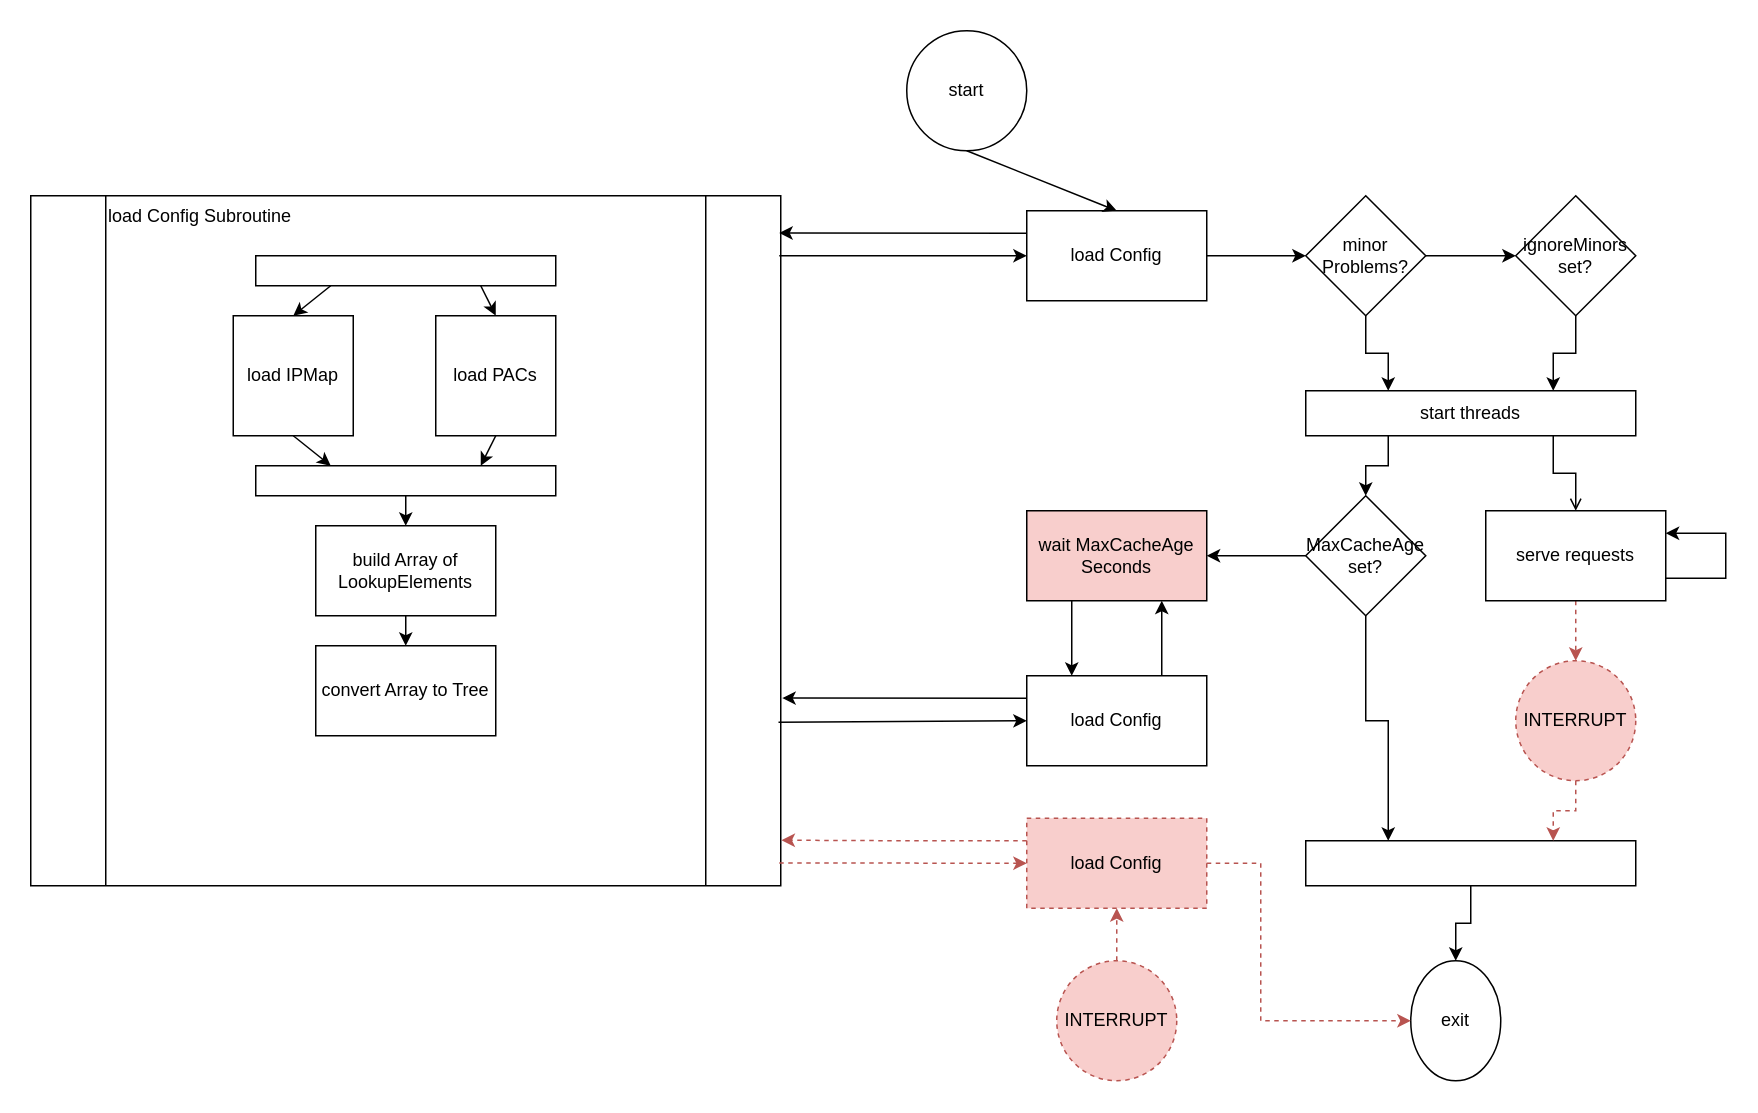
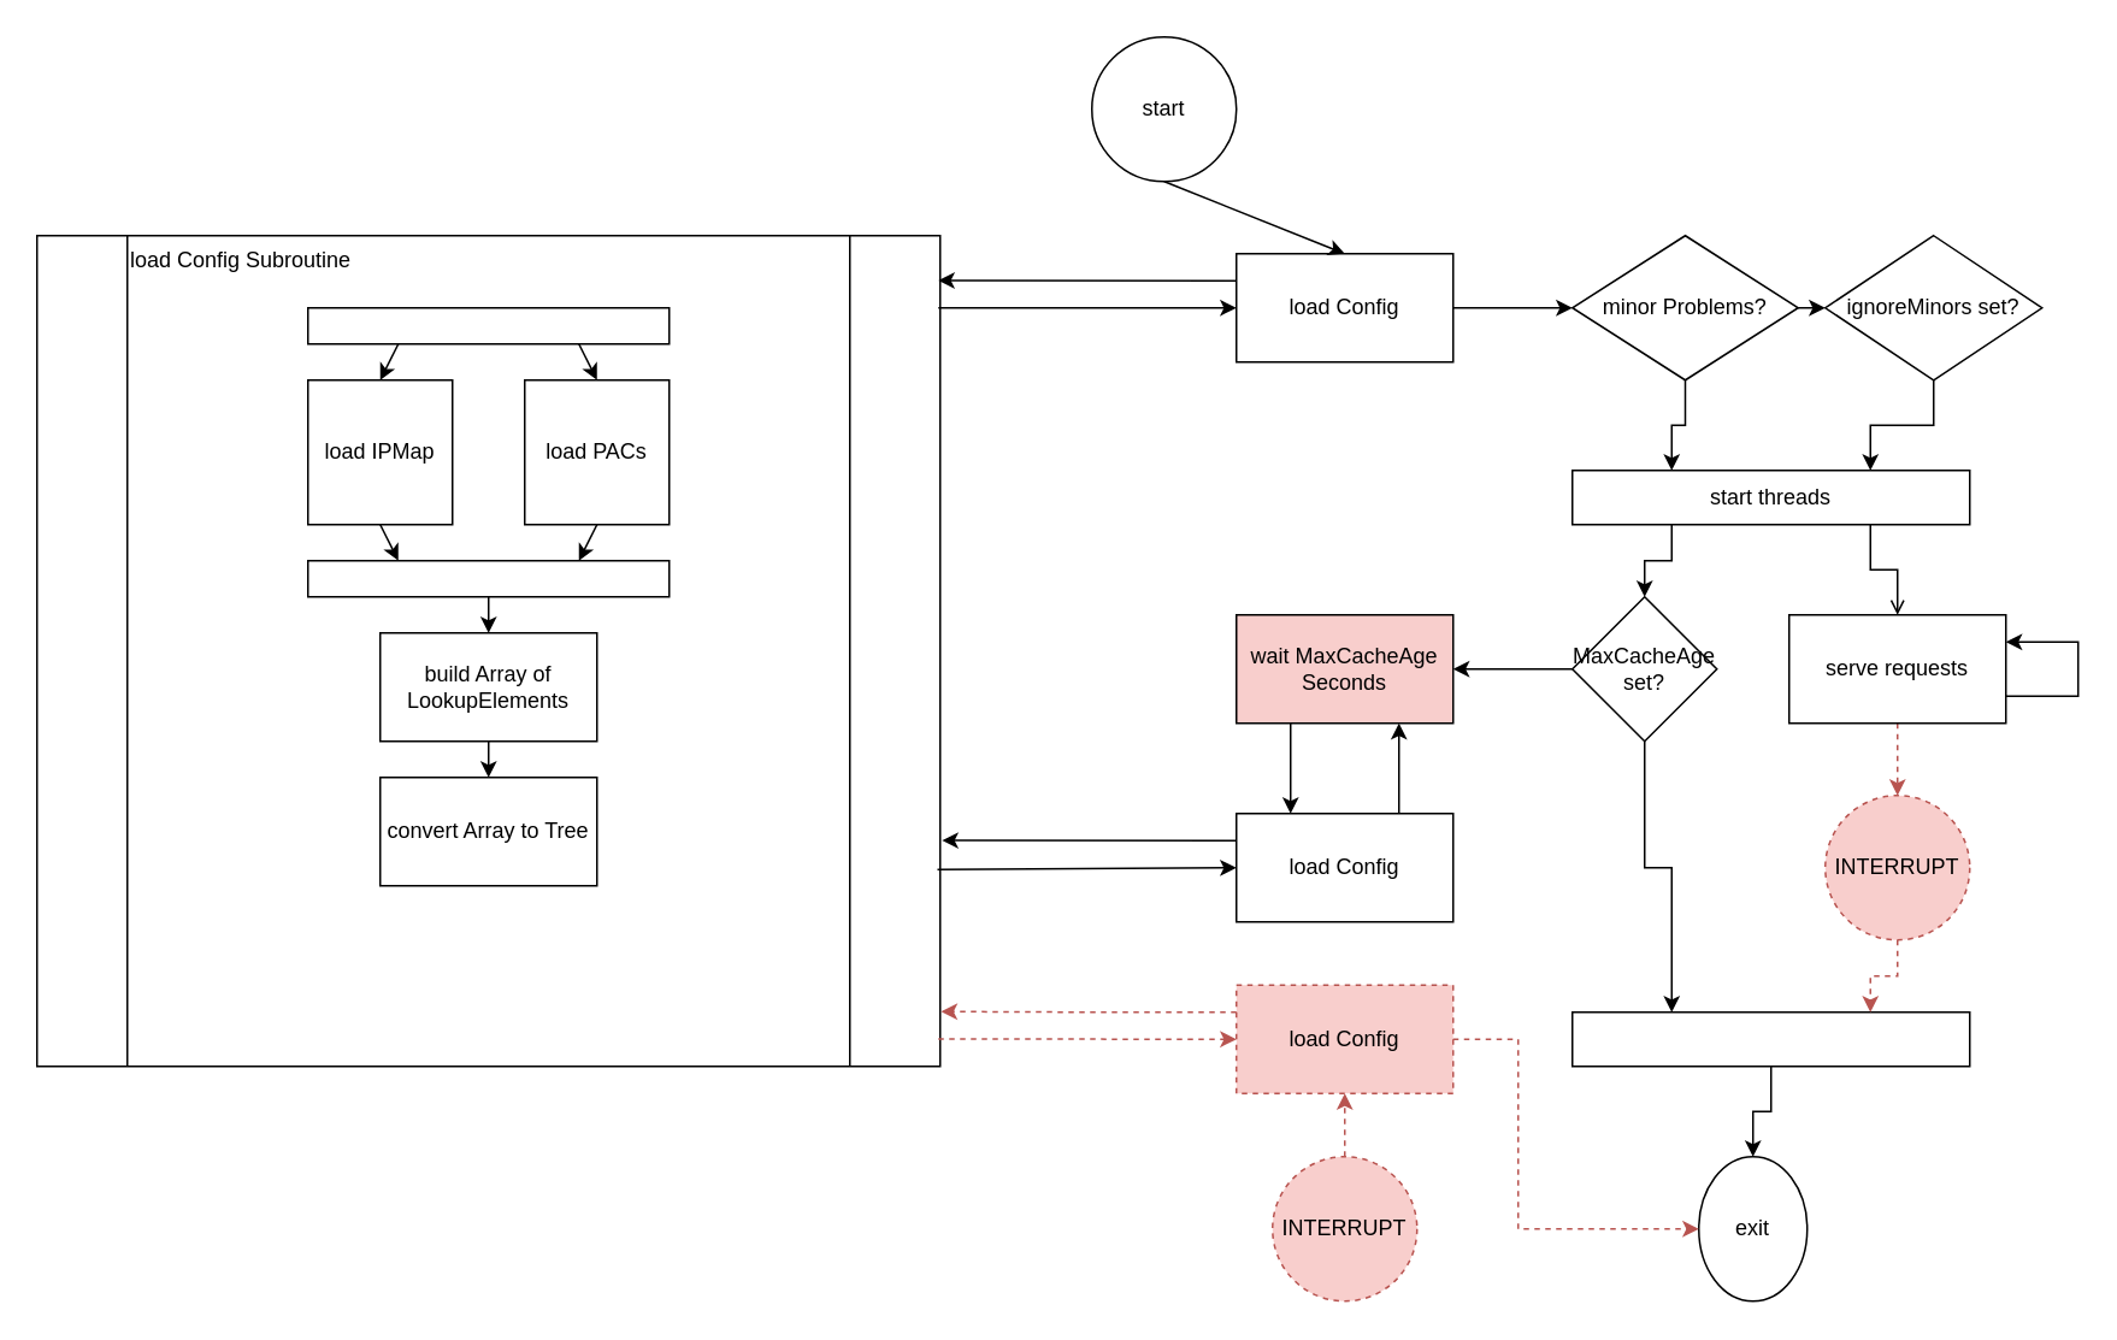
- <mxCell id="22" value="minor Problems?" style="rhombus;whiteSpace=wrap;html=1;" vertex="1" parent="1"><mxGeometry x="870" y="130" width="80" height="80" as="geometry" /></mxCell>
+ <mxCell id="22" value="minor Problems?" style="rhombus;whiteSpace=wrap;html=1;" vertex="1" parent="1"><mxGeometry x="870" y="130" width="125" height="80" as="geometry" /></mxCell>
- <mxCell id="24" value="ignoreMinors set?" style="rhombus;whiteSpace=wrap;html=1;" vertex="1" parent="1"><mxGeometry x="1010" y="130" width="80" height="80" as="geometry" /></mxCell>
+ <mxCell id="24" value="ignoreMinors set?" style="rhombus;whiteSpace=wrap;html=1;" vertex="1" parent="1"><mxGeometry x="1010" y="130" width="120" height="80" as="geometry" /></mxCell>
- <mxCell id="5" value="load IPMap" style="whiteSpace=wrap;html=1;aspect=fixed;" vertex="1" parent="2"><mxGeometry x="135" y="80" width="80" height="80" as="geometry" /></mxCell>
+ <mxCell id="5" value="load IPMap" style="whiteSpace=wrap;html=1;aspect=fixed;" vertex="1" parent="2"><mxGeometry x="150" y="80" width="80" height="80" as="geometry" /></mxCell>
